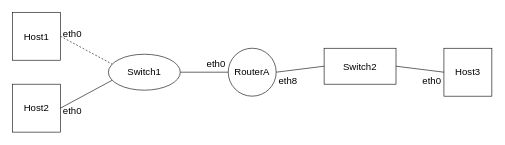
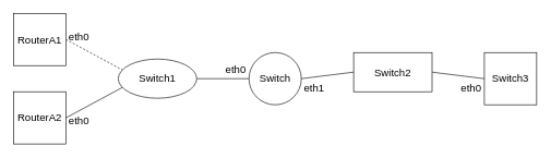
- <mxCell id="3" value="&lt;font style=&quot;font-size: 16px;&quot;&gt;Host1&lt;/font&gt;" style="whiteSpace=wrap;html=1;aspect=fixed;fontSize=16;" vertex="1" parent="1"><mxGeometry x="20" y="20" width="80" height="80" as="geometry" /></mxCell>
+ <mxCell id="3" value="&lt;font style=&quot;font-size: 16px;&quot;&gt;RouterA1&lt;/font&gt;" style="whiteSpace=wrap;html=1;aspect=fixed;fontSize=16;" vertex="1" parent="1"><mxGeometry x="20" y="20" width="80" height="80" as="geometry" /></mxCell>
- <mxCell id="9" value="&lt;font style=&quot;font-size: 16px;&quot;&gt;RouterA&lt;/font&gt;" style="ellipse;whiteSpace=wrap;html=1;aspect=fixed;" vertex="1" parent="1"><mxGeometry x="380" y="80" width="80" height="80" as="geometry" /></mxCell>
+ <mxCell id="9" value="&lt;font style=&quot;font-size: 16px;&quot;&gt;Switch&lt;/font&gt;" style="ellipse;whiteSpace=wrap;html=1;aspect=fixed;" vertex="1" parent="1"><mxGeometry x="380" y="80" width="80" height="80" as="geometry" /></mxCell>
- <mxCell id="12" value="&lt;font style=&quot;font-size: 16px;&quot;&gt;Host3&lt;/font&gt;" style="whiteSpace=wrap;html=1;aspect=fixed;" vertex="1" parent="1"><mxGeometry x="740" y="80" width="80" height="80" as="geometry" /></mxCell>
+ <mxCell id="12" value="&lt;font style=&quot;font-size: 16px;&quot;&gt;Switch3&lt;/font&gt;" style="whiteSpace=wrap;html=1;aspect=fixed;" vertex="1" parent="1"><mxGeometry x="740" y="80" width="80" height="80" as="geometry" /></mxCell>
- <mxCell id="17" value="eth8" style="text;html=1;strokeColor=none;fillColor=none;align=center;verticalAlign=middle;whiteSpace=wrap;rounded=0;fontSize=16;fontFamily=Helvetica;fontColor=default;" vertex="1" parent="1"><mxGeometry x="450" y="120" width="60" height="30" as="geometry" /></mxCell>
+ <mxCell id="17" value="eth1" style="text;html=1;strokeColor=none;fillColor=none;align=center;verticalAlign=middle;whiteSpace=wrap;rounded=0;fontSize=16;fontFamily=Helvetica;fontColor=default;" vertex="1" parent="1"><mxGeometry x="450" y="120" width="60" height="30" as="geometry" /></mxCell>
- <mxCell id="4" value="&lt;font style=&quot;font-size: 16px;&quot;&gt;Host2&lt;/font&gt;" style="whiteSpace=wrap;html=1;aspect=fixed;" vertex="1" parent="1"><mxGeometry x="20" y="140" width="80" height="80" as="geometry" /></mxCell>
+ <mxCell id="4" value="&lt;font style=&quot;font-size: 16px;&quot;&gt;RouterA2&lt;/font&gt;" style="whiteSpace=wrap;html=1;aspect=fixed;" vertex="1" parent="1"><mxGeometry x="20" y="140" width="80" height="80" as="geometry" /></mxCell>
